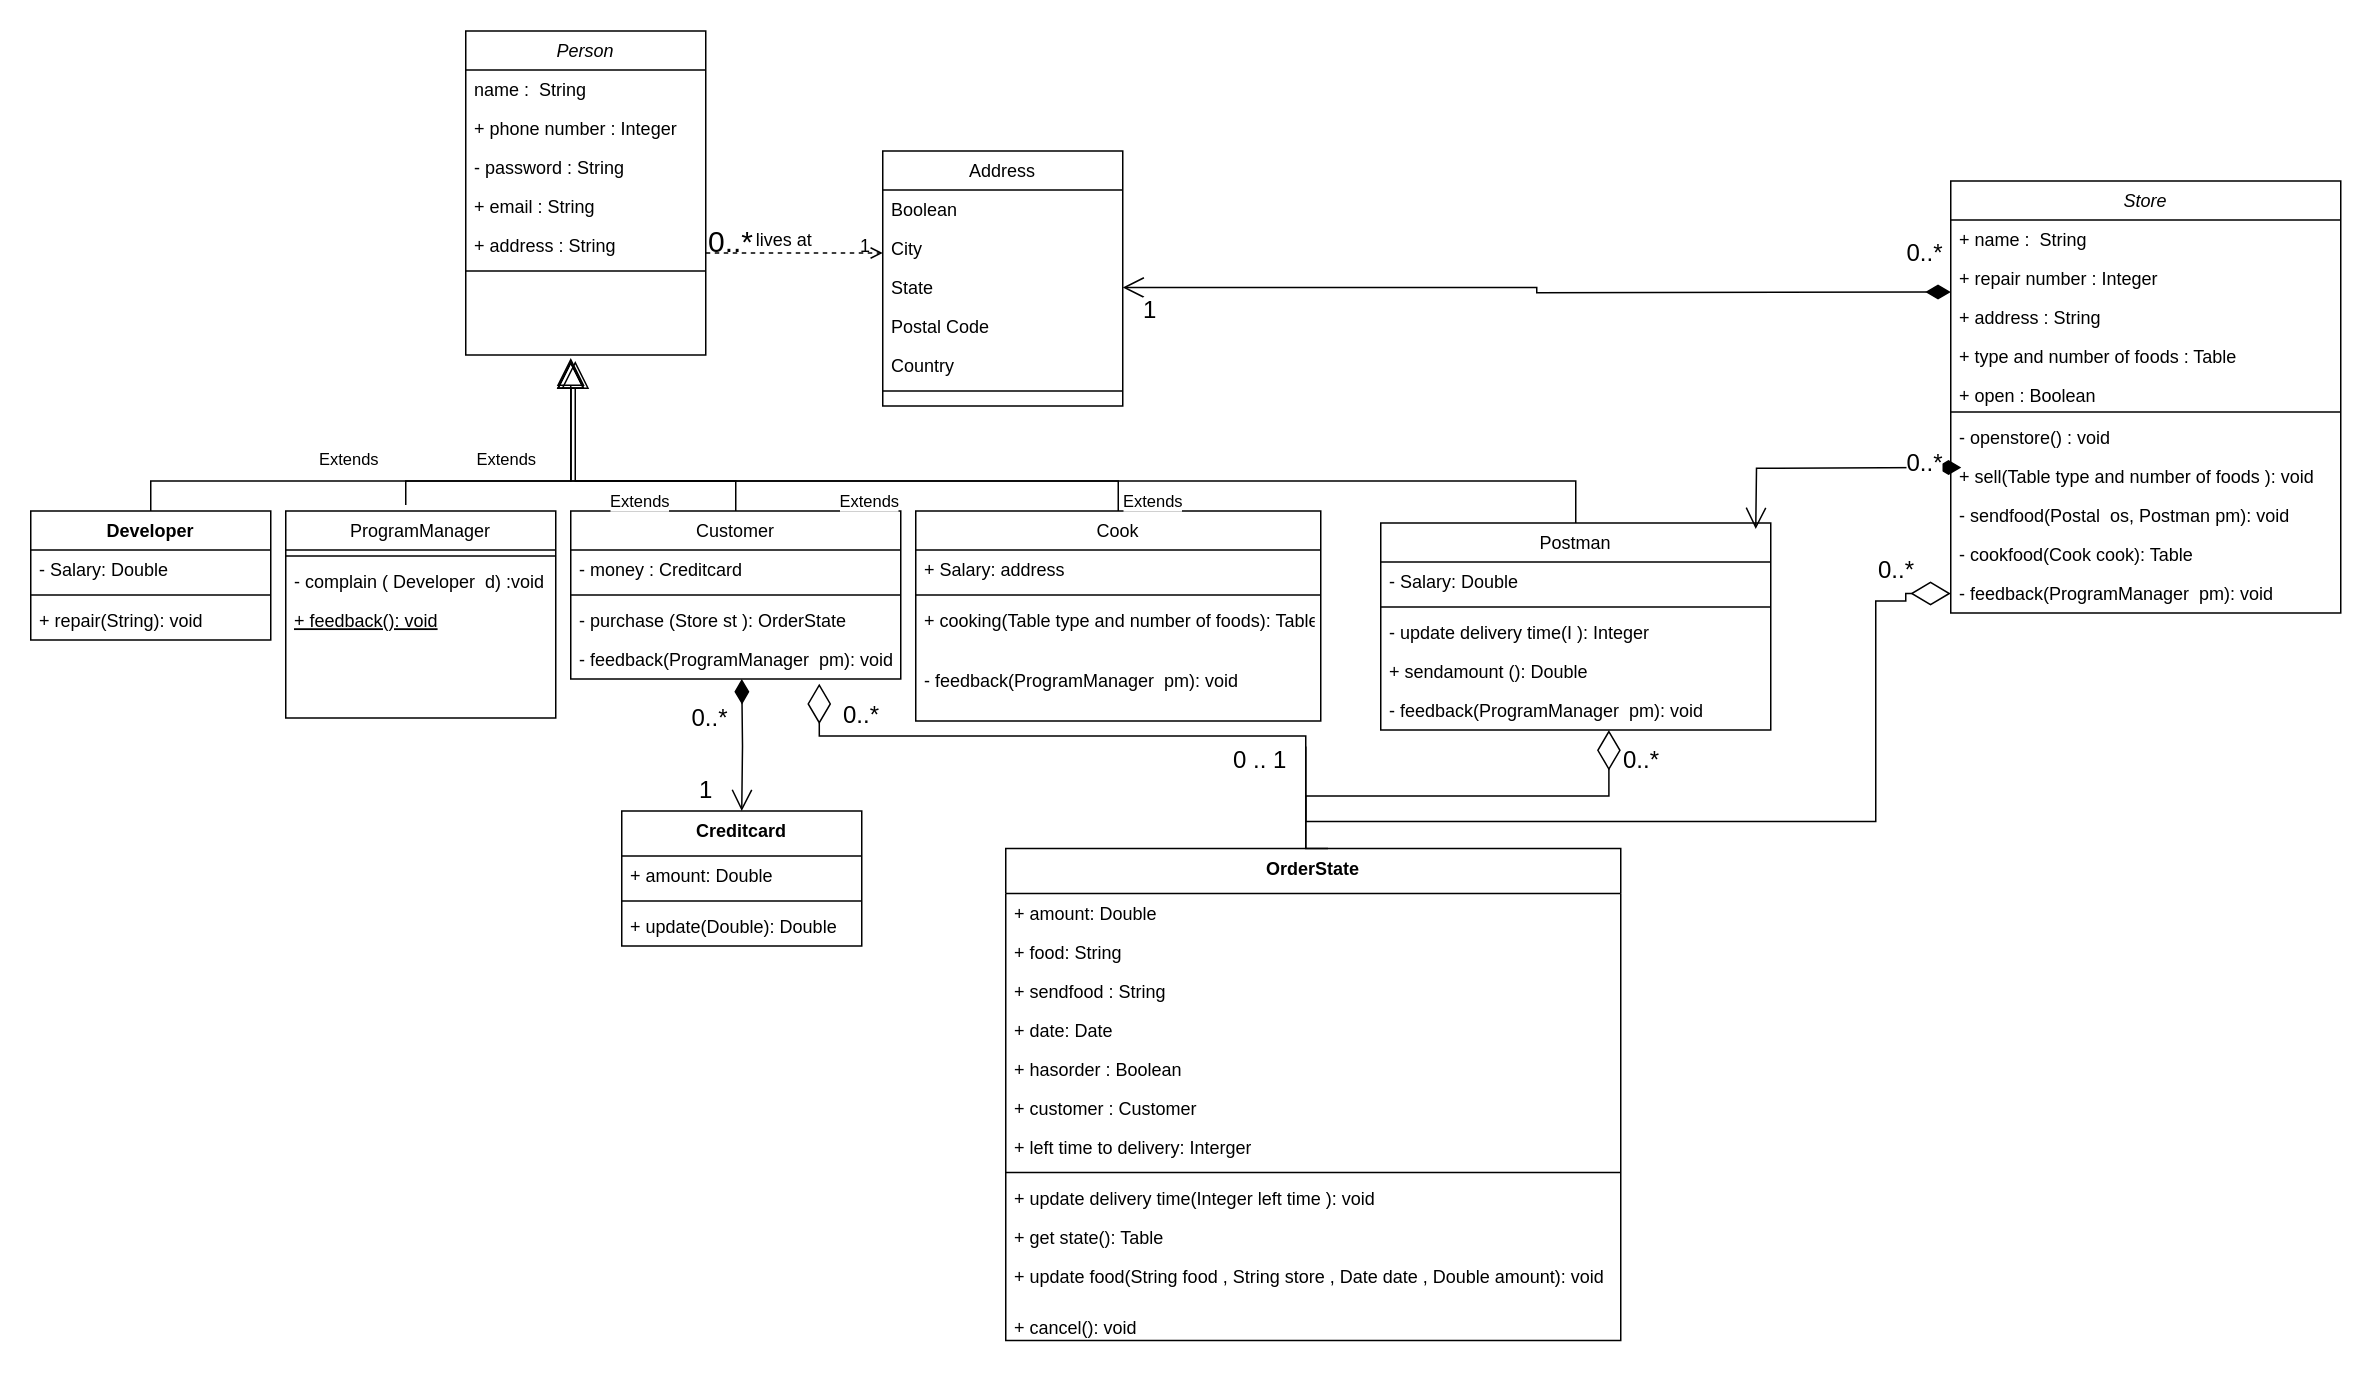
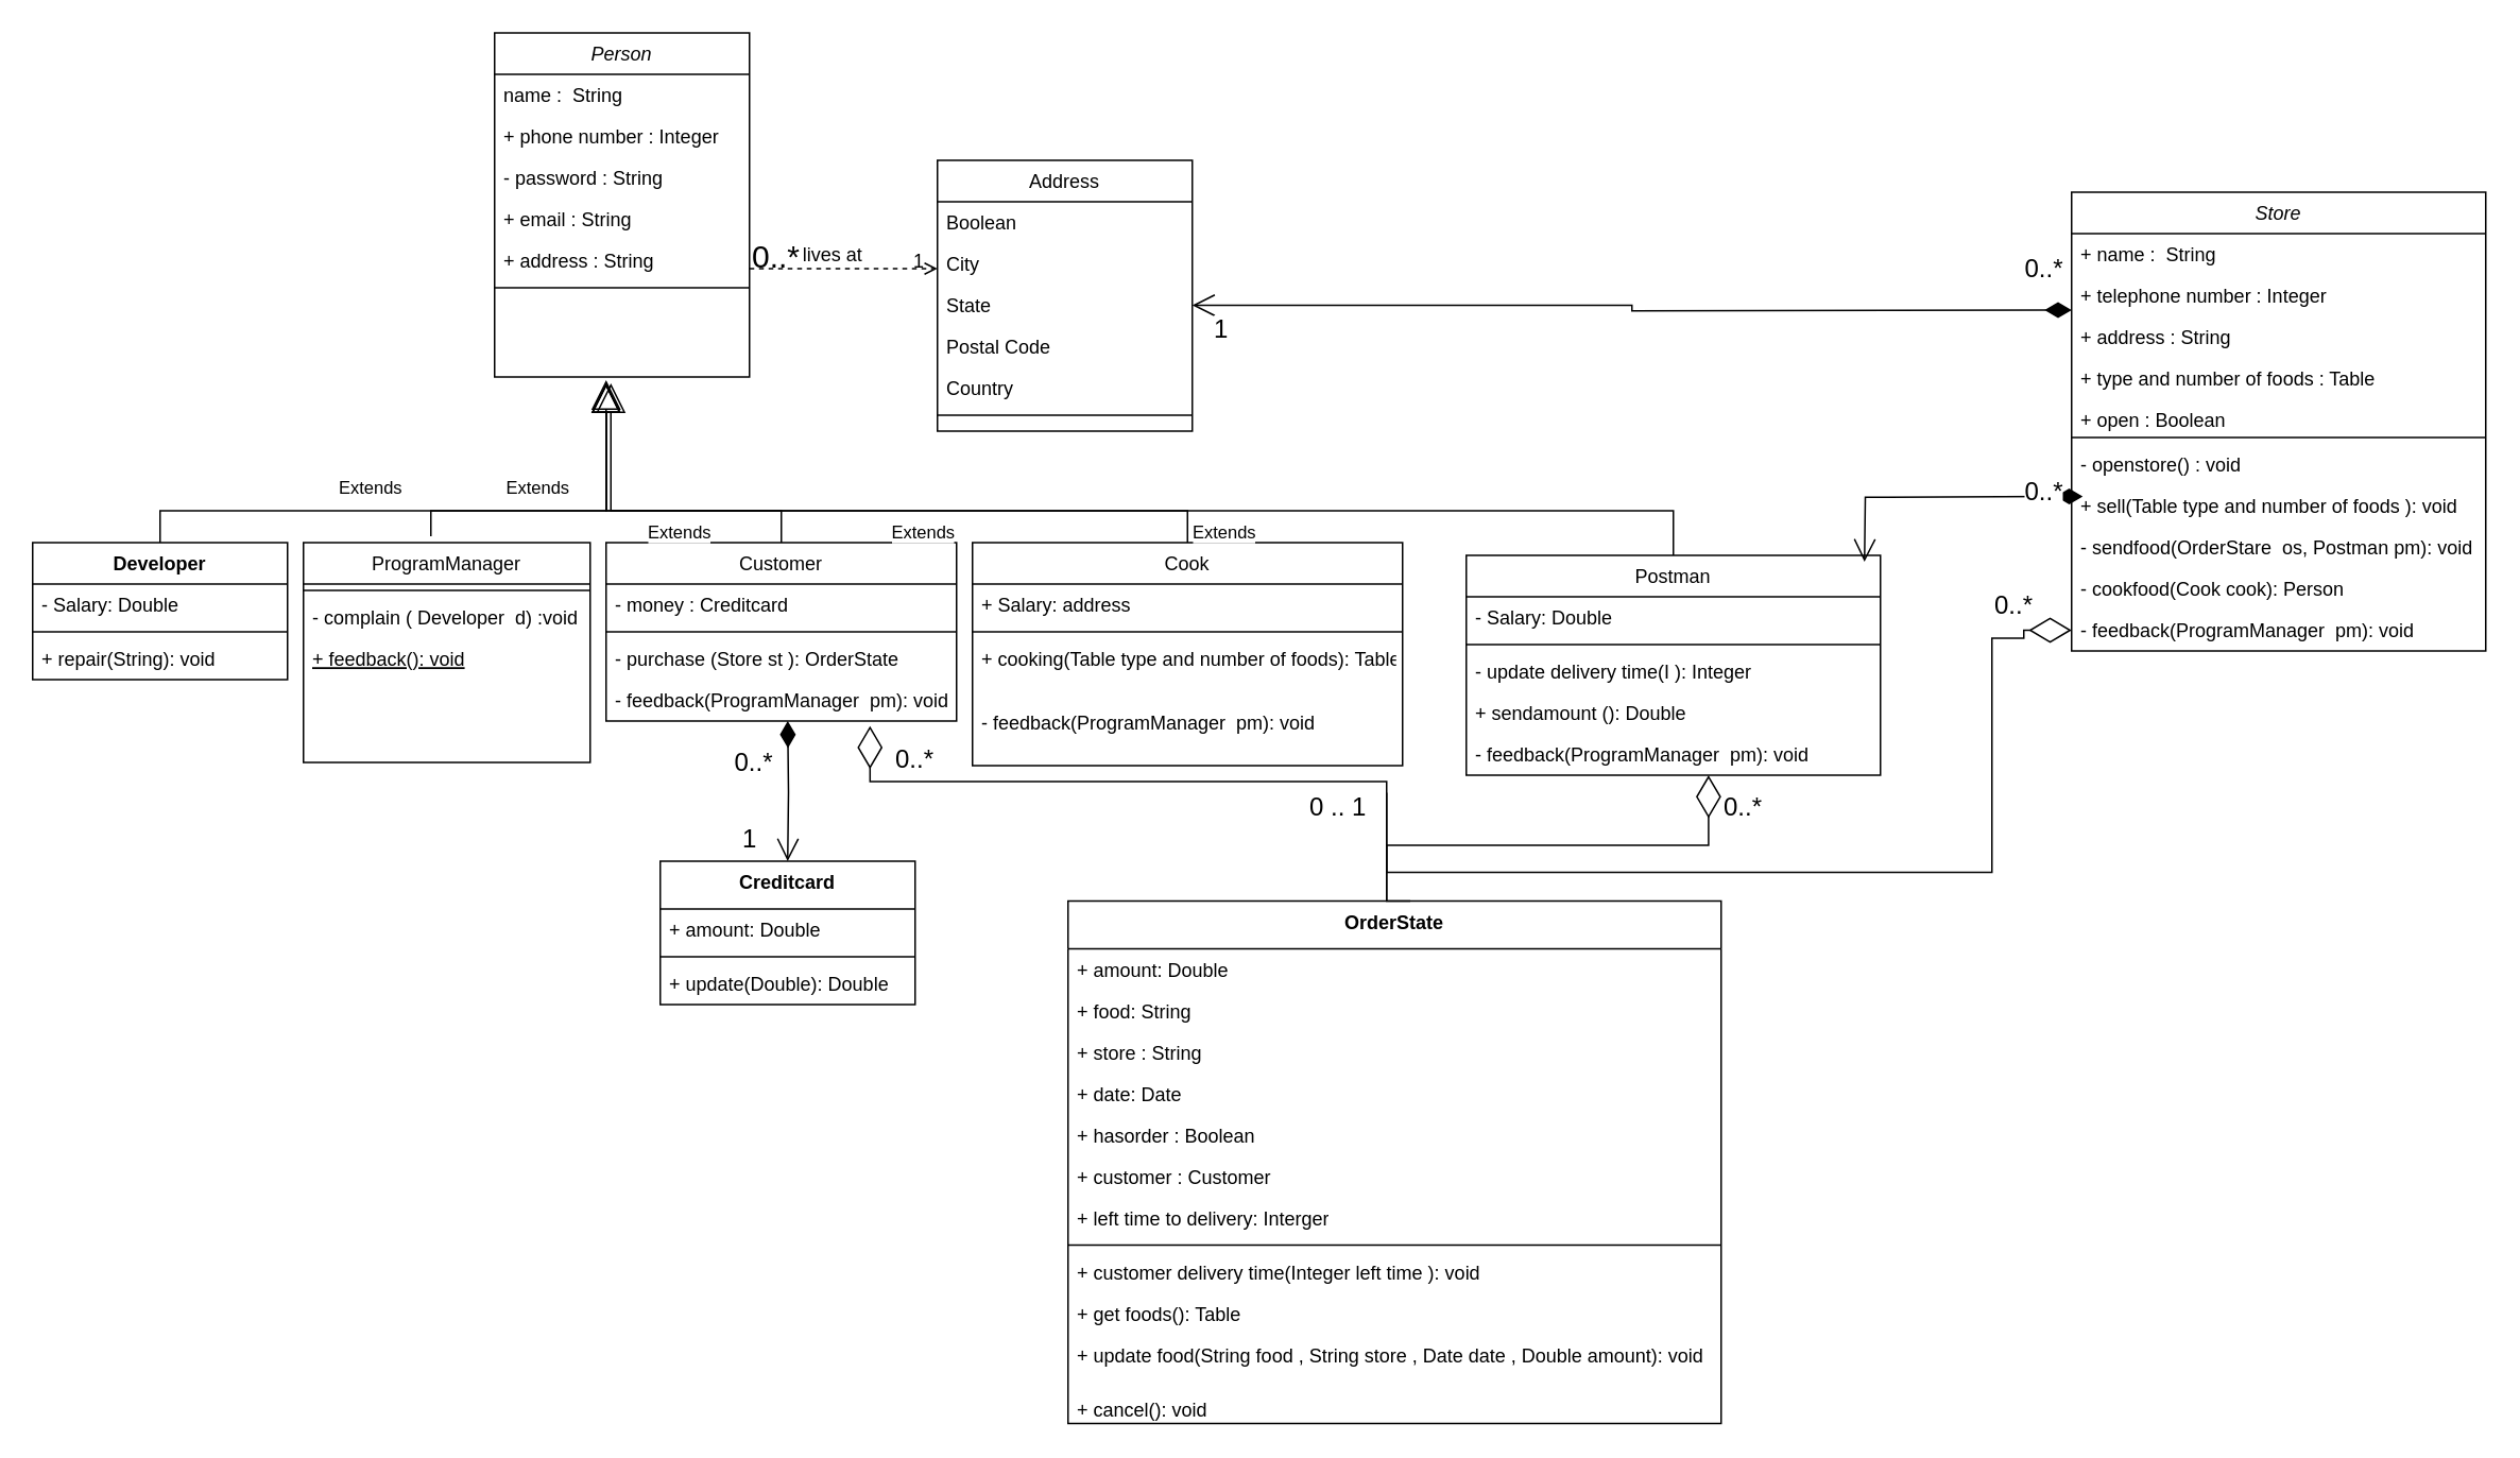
- <mxCell id="67" value="+ repair number : Integer" style="text;align=left;verticalAlign=top;spacingLeft=4;spacingRight=4;overflow=hidden;rotatable=0;points=[[0,0.5],[1,0.5]];portConstraint=eastwest;rounded=0;shadow=0;html=0;" vertex="1" parent="65"><mxGeometry y="52" width="260" height="26" as="geometry" /></mxCell>
+ <mxCell id="67" value="+ telephone number : Integer" style="text;align=left;verticalAlign=top;spacingLeft=4;spacingRight=4;overflow=hidden;rotatable=0;points=[[0,0.5],[1,0.5]];portConstraint=eastwest;rounded=0;shadow=0;html=0;" vertex="1" parent="65"><mxGeometry y="52" width="260" height="26" as="geometry" /></mxCell>
- <mxCell id="74" value="- sendfood(Postal  os, Postman pm): void" style="text;align=left;verticalAlign=top;spacingLeft=4;spacingRight=4;overflow=hidden;rotatable=0;points=[[0,0.5],[1,0.5]];portConstraint=eastwest;" vertex="1" parent="65"><mxGeometry y="210" width="260" height="26" as="geometry" /></mxCell>
+ <mxCell id="74" value="- sendfood(OrderStare  os, Postman pm): void" style="text;align=left;verticalAlign=top;spacingLeft=4;spacingRight=4;overflow=hidden;rotatable=0;points=[[0,0.5],[1,0.5]];portConstraint=eastwest;" vertex="1" parent="65"><mxGeometry y="210" width="260" height="26" as="geometry" /></mxCell>
- <mxCell id="75" value="- cookfood(Cook cook): Table" style="text;align=left;verticalAlign=top;spacingLeft=4;spacingRight=4;overflow=hidden;rotatable=0;points=[[0,0.5],[1,0.5]];portConstraint=eastwest;" vertex="1" parent="65"><mxGeometry y="236" width="260" height="26" as="geometry" /></mxCell>
+ <mxCell id="75" value="- cookfood(Cook cook): Person" style="text;align=left;verticalAlign=top;spacingLeft=4;spacingRight=4;overflow=hidden;rotatable=0;points=[[0,0.5],[1,0.5]];portConstraint=eastwest;" vertex="1" parent="65"><mxGeometry y="236" width="260" height="26" as="geometry" /></mxCell>
- <mxCell id="55" value="+ sendfood : String" style="text;strokeColor=none;fillColor=none;align=left;verticalAlign=top;spacingLeft=4;spacingRight=4;overflow=hidden;rotatable=0;points=[[0,0.5],[1,0.5]];portConstraint=eastwest;whiteSpace=wrap;html=1;" vertex="1" parent="52"><mxGeometry y="82" width="410" height="26" as="geometry" /></mxCell>
+ <mxCell id="55" value="+ store : String" style="text;strokeColor=none;fillColor=none;align=left;verticalAlign=top;spacingLeft=4;spacingRight=4;overflow=hidden;rotatable=0;points=[[0,0.5],[1,0.5]];portConstraint=eastwest;whiteSpace=wrap;html=1;" vertex="1" parent="52"><mxGeometry y="82" width="410" height="26" as="geometry" /></mxCell>
- <mxCell id="61" value="+ update delivery time(Integer left time ): void" style="text;strokeColor=none;fillColor=none;align=left;verticalAlign=top;spacingLeft=4;spacingRight=4;overflow=hidden;rotatable=0;points=[[0,0.5],[1,0.5]];portConstraint=eastwest;whiteSpace=wrap;html=1;" vertex="1" parent="52"><mxGeometry y="220" width="410" height="26" as="geometry" /></mxCell>
+ <mxCell id="61" value="+ customer delivery time(Integer left time ): void" style="text;strokeColor=none;fillColor=none;align=left;verticalAlign=top;spacingLeft=4;spacingRight=4;overflow=hidden;rotatable=0;points=[[0,0.5],[1,0.5]];portConstraint=eastwest;whiteSpace=wrap;html=1;" vertex="1" parent="52"><mxGeometry y="220" width="410" height="26" as="geometry" /></mxCell>
- <mxCell id="62" value="+ get state(): Table" style="text;strokeColor=none;fillColor=none;align=left;verticalAlign=top;spacingLeft=4;spacingRight=4;overflow=hidden;rotatable=0;points=[[0,0.5],[1,0.5]];portConstraint=eastwest;whiteSpace=wrap;html=1;" vertex="1" parent="52"><mxGeometry y="246" width="410" height="26" as="geometry" /></mxCell>
+ <mxCell id="62" value="+ get foods(): Table" style="text;strokeColor=none;fillColor=none;align=left;verticalAlign=top;spacingLeft=4;spacingRight=4;overflow=hidden;rotatable=0;points=[[0,0.5],[1,0.5]];portConstraint=eastwest;whiteSpace=wrap;html=1;" vertex="1" parent="52"><mxGeometry y="246" width="410" height="26" as="geometry" /></mxCell>
